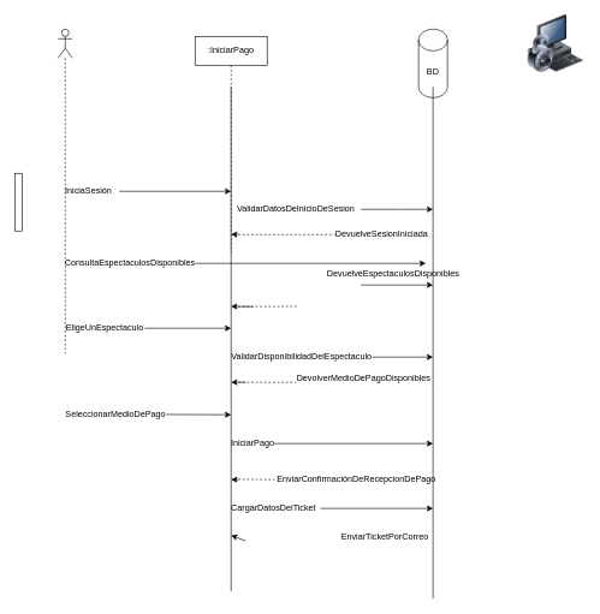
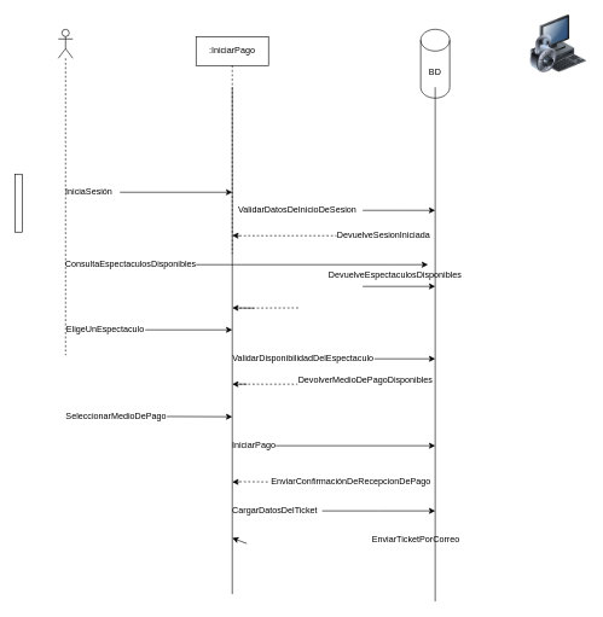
- <mxCell id="30" value="EnviarConfirmaciónDeRecepcionDePago" style="text;html=1;align=center;verticalAlign=middle;whiteSpace=wrap;rounded=0;" vertex="1" parent="1"><mxGeometry x="380" y="650" width="228" height="30" as="geometry" /></mxCell>
+ <mxCell id="30" value="EnviarConfirmaciónDeRecepcionDePago" style="text;html=1;align=center;verticalAlign=middle;whiteSpace=wrap;rounded=0;" vertex="1" parent="1"><mxGeometry x="370" y="650" width="228" height="30" as="geometry" /></mxCell>
- <mxCell id="35" value="EnviarTicketPorCorreo" style="text;html=1;align=center;verticalAlign=middle;whiteSpace=wrap;rounded=0;" vertex="1" parent="1"><mxGeometry x="469" y="730" width="129" height="30" as="geometry" /></mxCell>
+ <mxCell id="35" value="EnviarTicketPorCorreo" style="text;html=1;align=center;verticalAlign=middle;whiteSpace=wrap;rounded=0;" vertex="1" parent="1"><mxGeometry x="509" y="730" width="129" height="30" as="geometry" /></mxCell>
